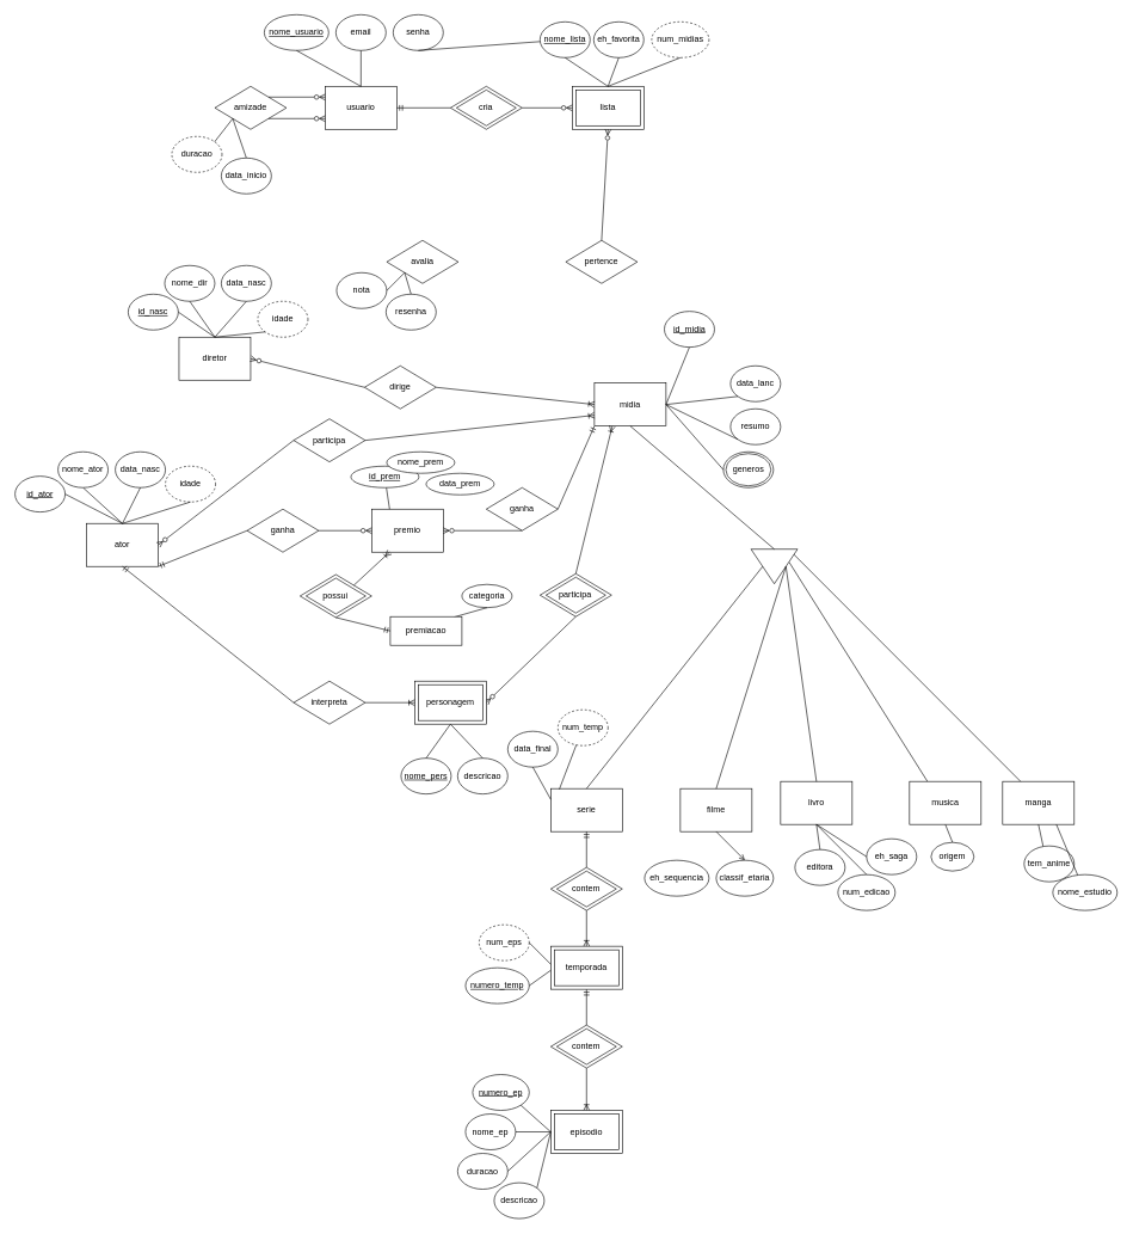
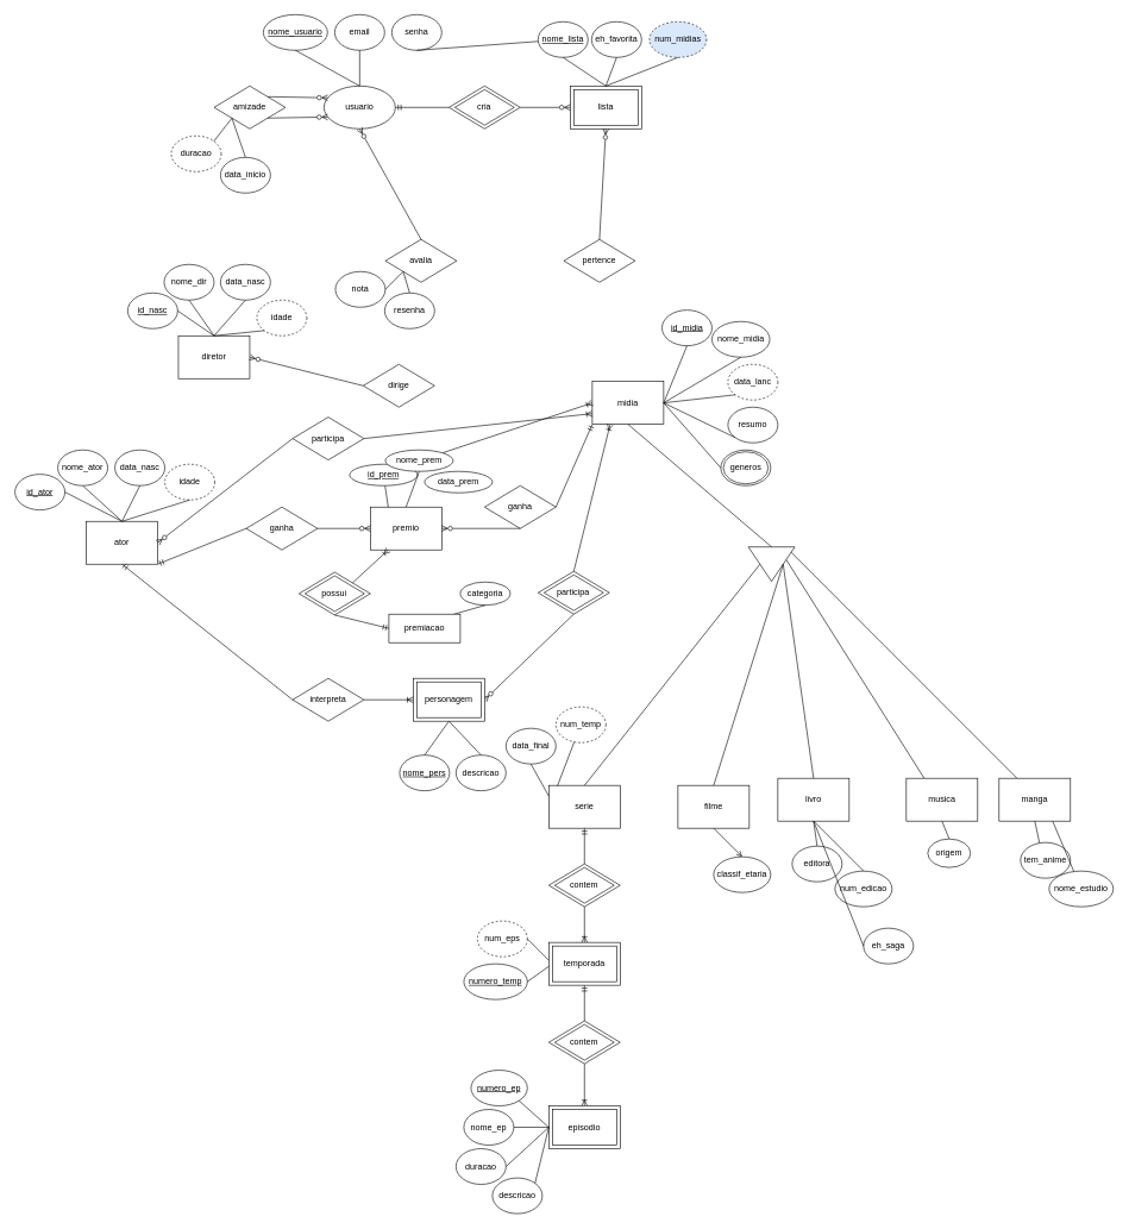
- <mxCell id="44" value="num_midias" style="ellipse;whiteSpace=wrap;html=1;dashed=1;" vertex="1" parent="1"><mxGeometry x="909" y="30" width="80" height="50" as="geometry" /></mxCell>
+ <mxCell id="44" value="num_midias" style="ellipse;whiteSpace=wrap;html=1;dashed=1;fillColor=#dae8fc;" vertex="1" parent="1"><mxGeometry x="909" y="30" width="80" height="50" as="geometry" /></mxCell>
- <mxCell id="2" value="usuario" style="rounded=0;whiteSpace=wrap;html=1;" vertex="1" parent="1"><mxGeometry x="453" y="120" width="100" height="60" as="geometry" /></mxCell>
+ <mxCell id="2" value="usuario" style="ellipse;whiteSpace=wrap;html=1;" vertex="1" parent="1"><mxGeometry x="453" y="120" width="100" height="60" as="geometry" /></mxCell>
+ <mxCell id="25" value="" style="endArrow=none;html=1;rounded=0;startArrow=ERzeroToMany;startFill=0;entryX=0.5;entryY=0;entryDx=0;entryDy=0;exitX=0.5;exitY=1;exitDx=0;exitDy=0;" edge="1" parent="1" source="2" target="24"><mxGeometry width="50" height="50" relative="1" as="geometry"><mxPoint x="408" y="300" as="sourcePoint" /><mxPoint x="508" y="300" as="targetPoint" /></mxGeometry></mxCell>
+ <mxCell id="46" value="nome_midia" style="ellipse;whiteSpace=wrap;html=1;" vertex="1" parent="1"><mxGeometry x="996.67" y="450" width="81" height="50" as="geometry" /></mxCell>
+ <mxCell id="92" value="" style="endArrow=none;html=1;rounded=0;exitX=1;exitY=0.5;exitDx=0;exitDy=0;entryX=0.5;entryY=1;entryDx=0;entryDy=0;" edge="1" parent="1" source="21" target="46"><mxGeometry width="50" height="50" relative="1" as="geometry"><mxPoint x="1000.83" y="550" as="sourcePoint" /><mxPoint x="1185.83" y="386" as="targetPoint" /></mxGeometry></mxCell>
- <mxCell id="47" value="data_lanc" style="ellipse;whiteSpace=wrap;html=1;" vertex="1" parent="1"><mxGeometry x="1019" y="510" width="70" height="50" as="geometry" /></mxCell>
+ <mxCell id="47" value="data_lanc" style="ellipse;whiteSpace=wrap;html=1;dashed=1;" vertex="1" parent="1"><mxGeometry x="1019" y="510" width="70" height="50" as="geometry" /></mxCell>
- <mxCell id="117" value="" style="endArrow=none;html=1;rounded=0;startArrow=ERoneToMany;startFill=0;exitX=0;exitY=0.5;exitDx=0;exitDy=0;entryX=1;entryY=0.5;entryDx=0;entryDy=0;" edge="1" parent="1" source="21" target="116"><mxGeometry width="50" height="50" relative="1" as="geometry"><mxPoint x="379" y="520" as="sourcePoint" /><mxPoint x="649" y="520" as="targetPoint" /></mxGeometry></mxCell>
+ <mxCell id="117" value="" style="endArrow=none;html=1;rounded=0;startArrow=ERoneToMany;startFill=0;exitX=0;exitY=0.5;exitDx=0;exitDy=0;" edge="1" parent="1" source="21" target="162"><mxGeometry width="50" height="50" relative="1" as="geometry"><mxPoint x="379" y="520" as="sourcePoint" /><mxPoint x="649" y="520" as="targetPoint" /></mxGeometry></mxCell>
+ <mxCell id="161" style="edgeStyle=none;rounded=0;orthogonalLoop=1;jettySize=auto;html=1;exitX=0.5;exitY=1;exitDx=0;exitDy=0;entryX=0.5;entryY=0;entryDx=0;entryDy=0;endArrow=none;endFill=0;" edge="1" parent="1" source="162" target="104"><mxGeometry relative="1" as="geometry" /></mxCell>
- <mxCell id="134" value="eh_saga" style="ellipse;whiteSpace=wrap;html=1;" vertex="1" parent="1"><mxGeometry x="1209" y="1170" width="70" height="50" as="geometry" /></mxCell>
+ <mxCell id="134" value="eh_saga" style="ellipse;whiteSpace=wrap;html=1;" vertex="1" parent="1"><mxGeometry x="1209" y="1300" width="70" height="50" as="geometry" /></mxCell>
- <mxCell id="127" value="eh_sequencia" style="ellipse;whiteSpace=wrap;html=1;" vertex="1" parent="1"><mxGeometry x="899" y="1200" width="90" height="50" as="geometry" /></mxCell>
